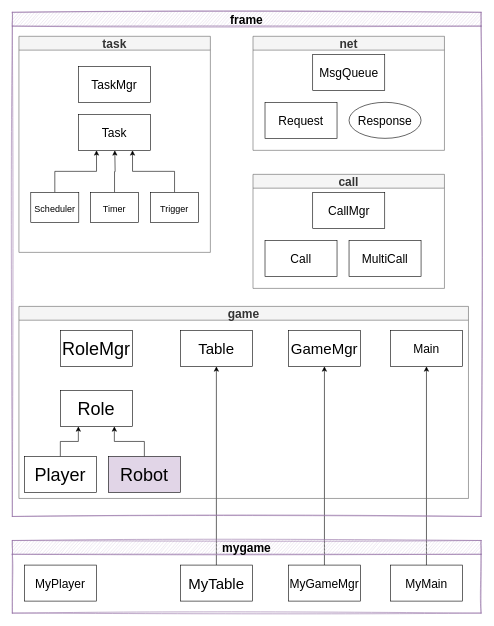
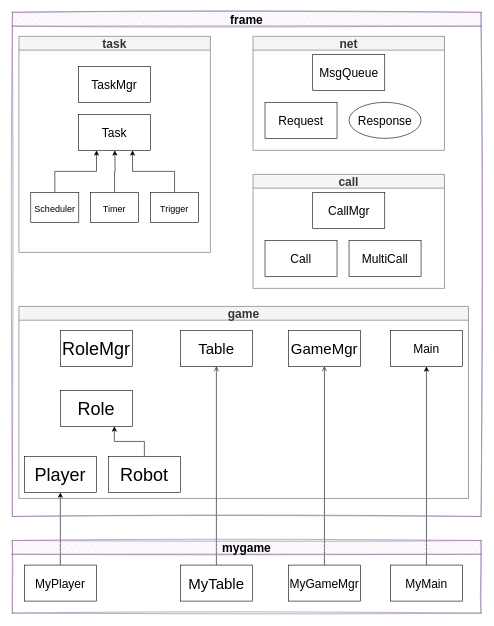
- <mxCell id="14" style="edgeStyle=orthogonalEdgeStyle;rounded=0;orthogonalLoop=1;jettySize=auto;html=1;entryX=0.5;entryY=1;entryDx=0;entryDy=0;fontSize=20;" edge="1" parent="1" source="15" target="13"><mxGeometry relative="1" as="geometry" /></mxCell>
+ <mxCell id="14" style="edgeStyle=orthogonalEdgeStyle;rounded=0;orthogonalLoop=1;jettySize=auto;html=1;entryX=0.5;entryY=1;entryDx=0;entryDy=0;fontSize=20;endArrow=open;" edge="1" parent="1" source="15" target="13"><mxGeometry relative="1" as="geometry" /></mxCell>
- <mxCell id="11" style="edgeStyle=orthogonalEdgeStyle;rounded=0;orthogonalLoop=1;jettySize=auto;html=1;fontSize=20;" edge="1" parent="1" source="12" target="8"><mxGeometry relative="1" as="geometry" /></mxCell>
+ <mxCell id="11" style="edgeStyle=orthogonalEdgeStyle;rounded=0;orthogonalLoop=1;jettySize=auto;html=1;fontSize=20;endArrow=open;" edge="1" parent="1" source="12" target="8"><mxGeometry relative="1" as="geometry" /></mxCell>
- <mxCell id="4" style="edgeStyle=orthogonalEdgeStyle;rounded=0;orthogonalLoop=1;jettySize=auto;html=1;entryX=0.25;entryY=1;entryDx=0;entryDy=0;fontSize=20;" edge="1" parent="1" source="5" target="2"><mxGeometry relative="1" as="geometry" /></mxCell>
- <mxCell id="7" value="&lt;span style=&quot;font-size: 30px;&quot;&gt;Robot&lt;br&gt;&lt;/span&gt;" style="rounded=0;whiteSpace=wrap;html=1;fillColor=#e1d5e7;" vertex="1" parent="1"><mxGeometry x="180" y="760" width="120" height="60" as="geometry" /></mxCell>
+ <mxCell id="7" value="&lt;span style=&quot;font-size: 30px;&quot;&gt;Robot&lt;br&gt;&lt;/span&gt;" style="rounded=0;whiteSpace=wrap;html=1;" vertex="1" parent="1"><mxGeometry x="180" y="760" width="120" height="60" as="geometry" /></mxCell>
+ <mxCell id="9" style="edgeStyle=orthogonalEdgeStyle;rounded=0;orthogonalLoop=1;jettySize=auto;html=1;entryX=0.5;entryY=1;entryDx=0;entryDy=0;fontSize=20;" edge="1" parent="1" source="10" target="5"><mxGeometry relative="1" as="geometry" /></mxCell>
